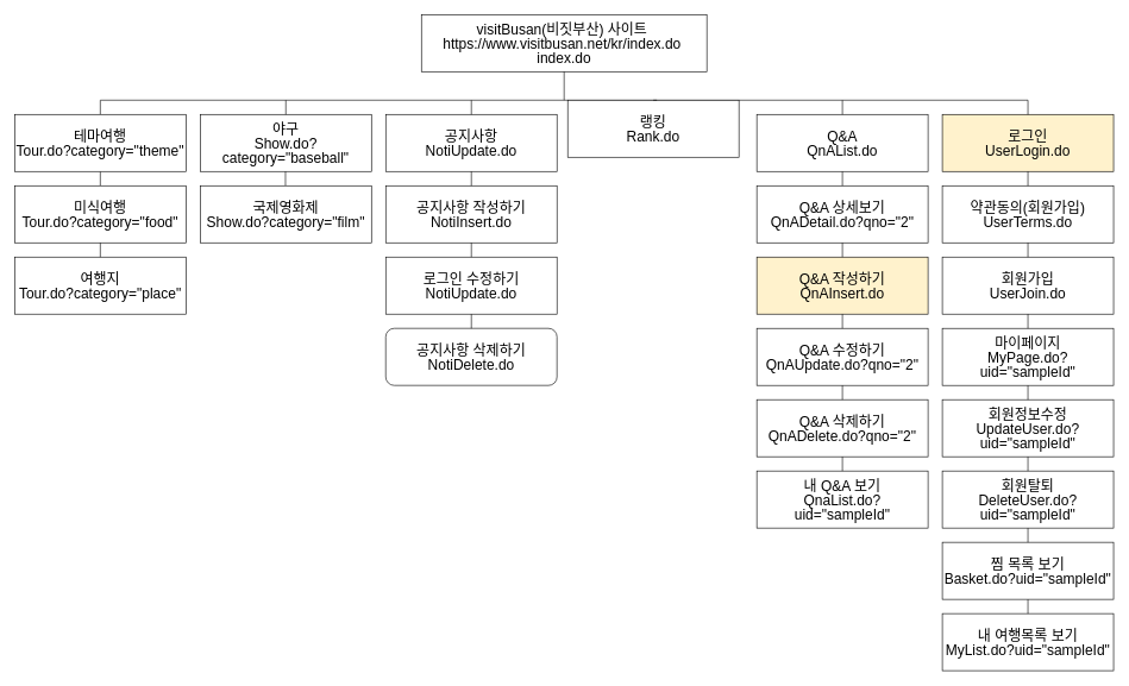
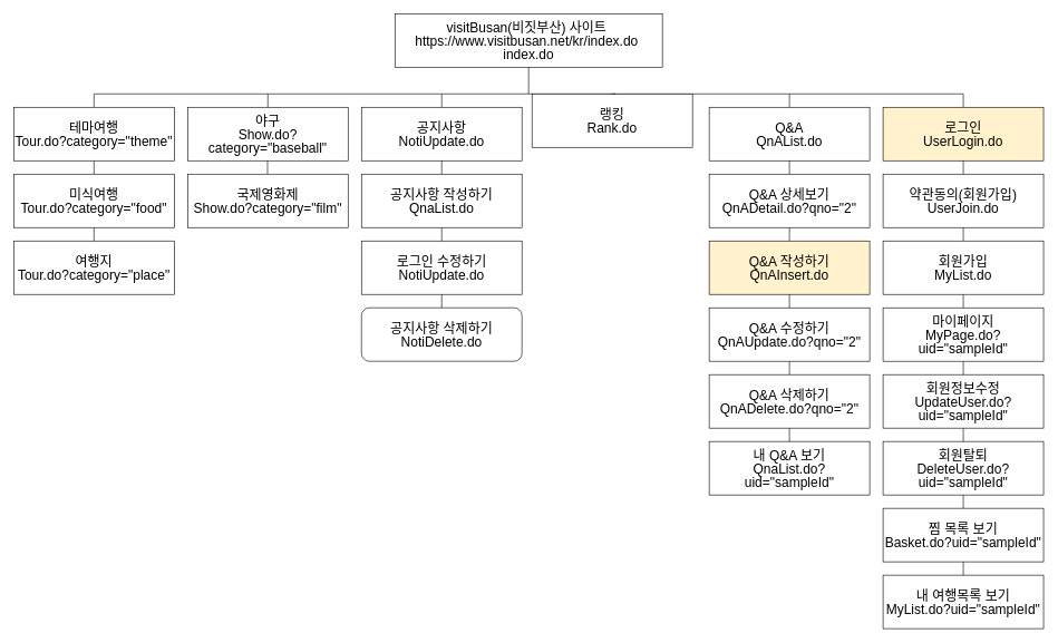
- <mxCell id="17" value="&lt;p style=&quot;margin: 0px; line-height: 100%;&quot; align=&quot;center&quot;&gt;공지사항 작성하기 NotiInsert.do&lt;br&gt;&lt;/p&gt;" style="rounded=0;whiteSpace=wrap;html=1;fontSize=20;" vertex="1" parent="1"><mxGeometry x="540" y="260" width="240" height="80" as="geometry" /></mxCell>
+ <mxCell id="17" value="&lt;p style=&quot;margin: 0px; line-height: 100%;&quot; align=&quot;center&quot;&gt;공지사항 작성하기 QnaList.do&lt;br&gt;&lt;/p&gt;" style="rounded=0;whiteSpace=wrap;html=1;fontSize=20;" vertex="1" parent="1"><mxGeometry x="540" y="260" width="240" height="80" as="geometry" /></mxCell>
- <mxCell id="37" value="&lt;p style=&quot;margin: 0px; line-height: 100%;&quot; align=&quot;center&quot;&gt;약관동의(회원가입)&lt;/p&gt;&lt;p style=&quot;margin: 0px; line-height: 100%;&quot; align=&quot;center&quot;&gt;UserTerms.do&lt;br&gt;&lt;/p&gt;" style="rounded=0;whiteSpace=wrap;html=1;fontSize=20;" vertex="1" parent="1"><mxGeometry x="1320" y="260" width="240" height="80" as="geometry" /></mxCell>
+ <mxCell id="37" value="&lt;p style=&quot;margin: 0px; line-height: 100%;&quot; align=&quot;center&quot;&gt;약관동의(회원가입)&lt;/p&gt;&lt;p style=&quot;margin: 0px; line-height: 100%;&quot; align=&quot;center&quot;&gt;UserJoin.do&lt;br&gt;&lt;/p&gt;" style="rounded=0;whiteSpace=wrap;html=1;fontSize=20;" vertex="1" parent="1"><mxGeometry x="1320" y="260" width="240" height="80" as="geometry" /></mxCell>
- <mxCell id="39" value="&lt;p style=&quot;margin: 0px; line-height: 100%;&quot; align=&quot;center&quot;&gt;회원가입&lt;/p&gt;&lt;p style=&quot;margin: 0px; line-height: 100%;&quot; align=&quot;center&quot;&gt;UserJoin.do&lt;br&gt;&lt;/p&gt;" style="rounded=0;whiteSpace=wrap;html=1;fontSize=20;" vertex="1" parent="1"><mxGeometry x="1320" y="360" width="240" height="80" as="geometry" /></mxCell>
+ <mxCell id="39" value="&lt;p style=&quot;margin: 0px; line-height: 100%;&quot; align=&quot;center&quot;&gt;회원가입&lt;/p&gt;&lt;p style=&quot;margin: 0px; line-height: 100%;&quot; align=&quot;center&quot;&gt;MyList.do&lt;br&gt;&lt;/p&gt;" style="rounded=0;whiteSpace=wrap;html=1;fontSize=20;" vertex="1" parent="1"><mxGeometry x="1320" y="360" width="240" height="80" as="geometry" /></mxCell>
